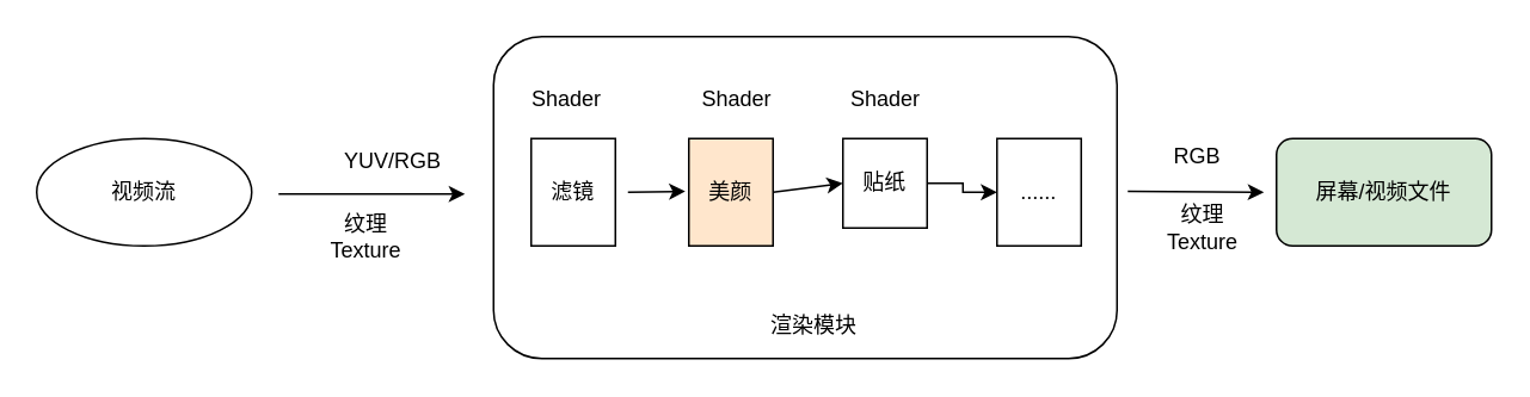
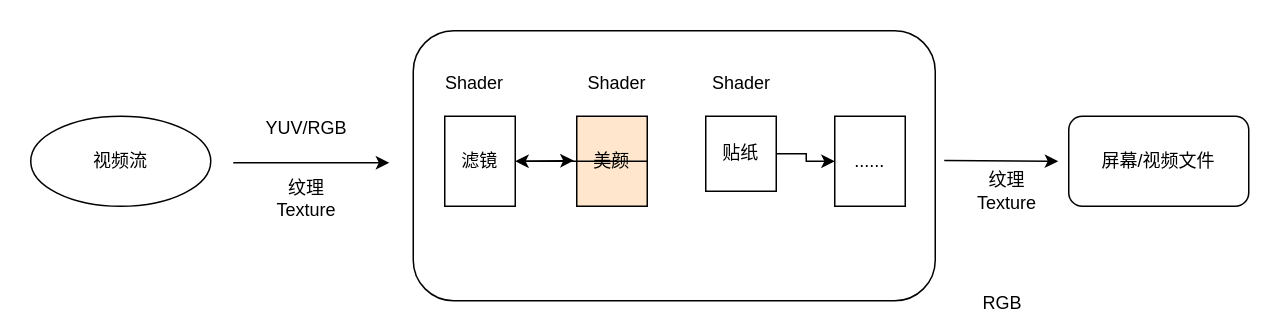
- <mxCell id="19" value="RGB" style="text;html=1;strokeColor=none;fillColor=none;align=center;verticalAlign=middle;whiteSpace=wrap;rounded=0;" vertex="1" parent="1"><mxGeometry x="648" y="77" width="40" height="20" as="geometry" /></mxCell>
+ <mxCell id="19" value="RGB" style="text;html=1;strokeColor=none;fillColor=none;align=center;verticalAlign=middle;whiteSpace=wrap;rounded=0;" vertex="1" parent="1"><mxGeometry x="648" y="192" width="40" height="20" as="geometry" /></mxCell>
- <mxCell id="6" value="YUV/RGB" style="text;html=1;strokeColor=none;fillColor=none;align=center;verticalAlign=middle;whiteSpace=wrap;rounded=0;" vertex="1" parent="1"><mxGeometry x="199" y="80" width="40" height="20" as="geometry" /></mxCell>
+ <mxCell id="6" value="YUV/RGB" style="text;html=1;strokeColor=none;fillColor=none;align=center;verticalAlign=middle;whiteSpace=wrap;rounded=0;" vertex="1" parent="1"><mxGeometry x="184" y="75" width="40" height="20" as="geometry" /></mxCell>
- <mxCell id="15" value="" style="endArrow=classic;html=1;entryX=0;entryY=0.5;entryDx=0;entryDy=0;exitX=1;exitY=0.5;exitDx=0;exitDy=0;" edge="1" parent="1" source="10" target="12"><mxGeometry width="50" height="50" relative="1" as="geometry"><mxPoint x="360" y="117" as="sourcePoint" /><mxPoint x="392" y="116.5" as="targetPoint" /></mxGeometry></mxCell>
+ <mxCell id="15" value="" style="endArrow=classic;html=1;exitX=1;exitY=0.5;exitDx=0;exitDy=0;" edge="1" parent="1" source="10" target="9"><mxGeometry width="50" height="50" relative="1" as="geometry"><mxPoint x="360" y="117" as="sourcePoint" /><mxPoint x="392" y="116.5" as="targetPoint" /></mxGeometry></mxCell>
- <mxCell id="3" value="屏幕/视频文件" style="rounded=1;whiteSpace=wrap;html=1;fillColor=#d5e8d4;" vertex="1" parent="1"><mxGeometry x="712" y="77" width="120" height="60" as="geometry" /></mxCell>
+ <mxCell id="3" value="屏幕/视频文件" style="rounded=1;whiteSpace=wrap;html=1;" vertex="1" parent="1"><mxGeometry x="712" y="77" width="120" height="60" as="geometry" /></mxCell>
- <mxCell id="8" value="渲染模块" style="text;html=1;strokeColor=none;fillColor=none;align=center;verticalAlign=middle;whiteSpace=wrap;rounded=0;" vertex="1" parent="1"><mxGeometry x="420" y="172" width="68" height="20" as="geometry" /></mxCell>
